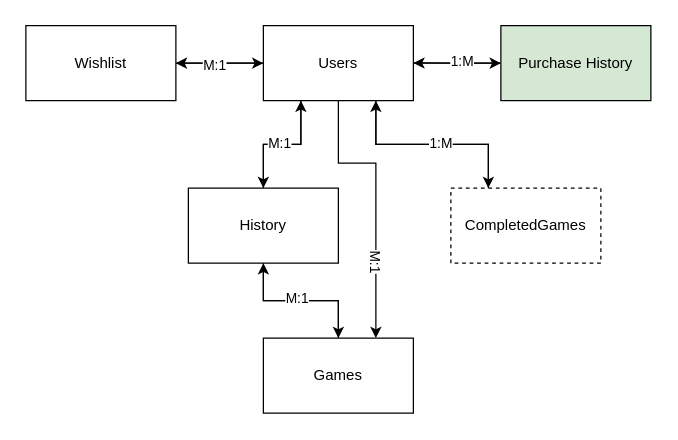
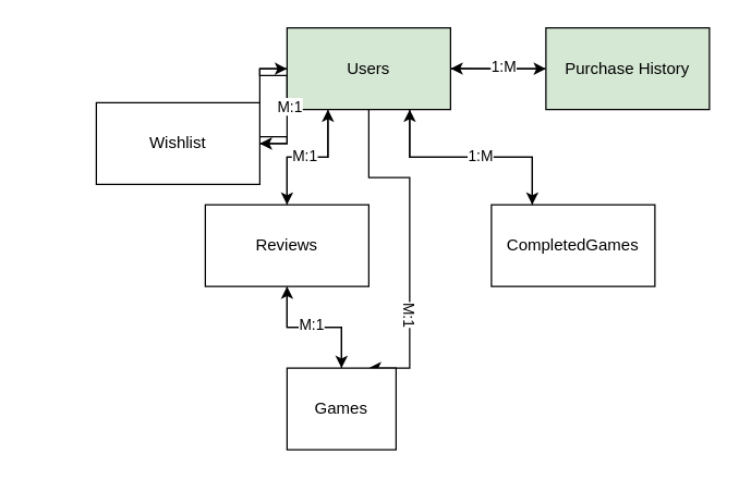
- <mxCell id="22" value="Wishlist" style="whiteSpace=wrap;html=1;" parent="1" vertex="1"><mxGeometry x="20" y="20" width="120" height="60" as="geometry" /></mxCell>
+ <mxCell id="22" value="Wishlist" style="whiteSpace=wrap;html=1;" parent="1" vertex="1"><mxGeometry x="70" y="75" width="120" height="60" as="geometry" /></mxCell>
- <mxCell id="9" value="Users" style="rounded=0;whiteSpace=wrap;html=1;" parent="1" vertex="1"><mxGeometry x="210" y="20" width="120" height="60" as="geometry" /></mxCell>
+ <mxCell id="9" value="Users" style="rounded=0;whiteSpace=wrap;html=1;fillColor=#d5e8d4;" parent="1" vertex="1"><mxGeometry x="210" y="20" width="120" height="60" as="geometry" /></mxCell>
- <mxCell id="13" value="History" style="whiteSpace=wrap;html=1;" parent="1" vertex="1"><mxGeometry x="150" y="150" width="120" height="60" as="geometry" /></mxCell>
+ <mxCell id="13" value="Reviews" style="whiteSpace=wrap;html=1;" parent="1" vertex="1"><mxGeometry x="150" y="150" width="120" height="60" as="geometry" /></mxCell>
- <mxCell id="25" value="CompletedGames" style="whiteSpace=wrap;html=1;dashed=1;" parent="1" vertex="1"><mxGeometry x="360" y="150" width="120" height="60" as="geometry" /></mxCell>
+ <mxCell id="25" value="CompletedGames" style="whiteSpace=wrap;html=1;" parent="1" vertex="1"><mxGeometry x="360" y="150" width="120" height="60" as="geometry" /></mxCell>
- <mxCell id="16" value="Games" style="whiteSpace=wrap;html=1;" parent="1" vertex="1"><mxGeometry x="210" y="270" width="120" height="60" as="geometry" /></mxCell>
+ <mxCell id="16" value="Games" style="whiteSpace=wrap;html=1;" parent="1" vertex="1"><mxGeometry x="210" y="270" width="80" height="60" as="geometry" /></mxCell>
